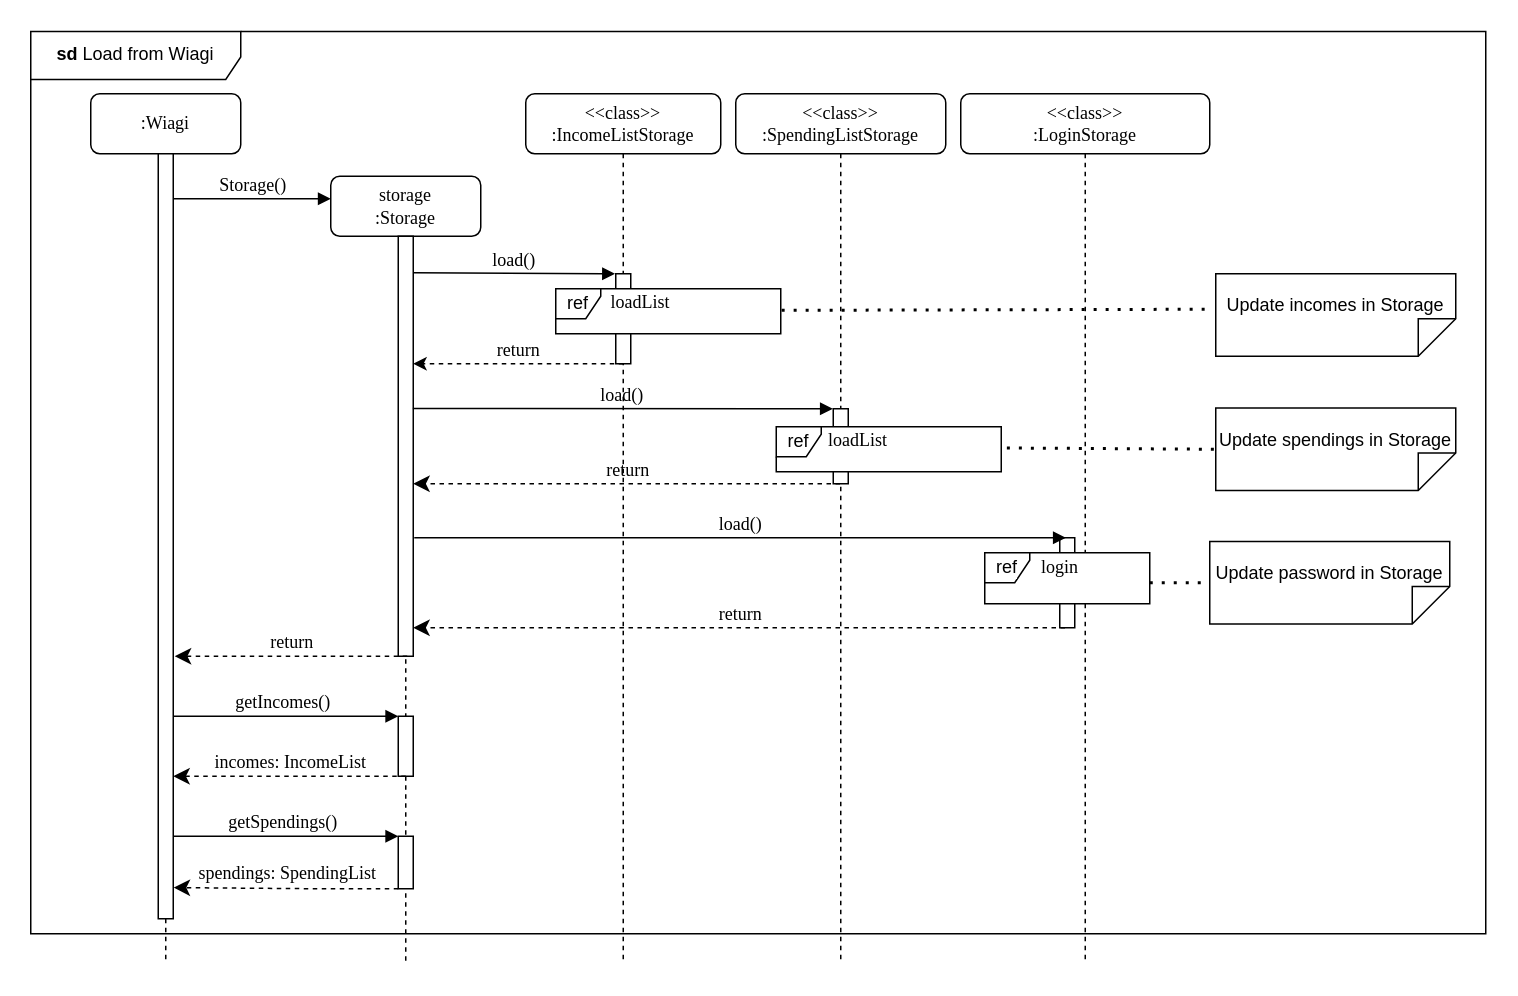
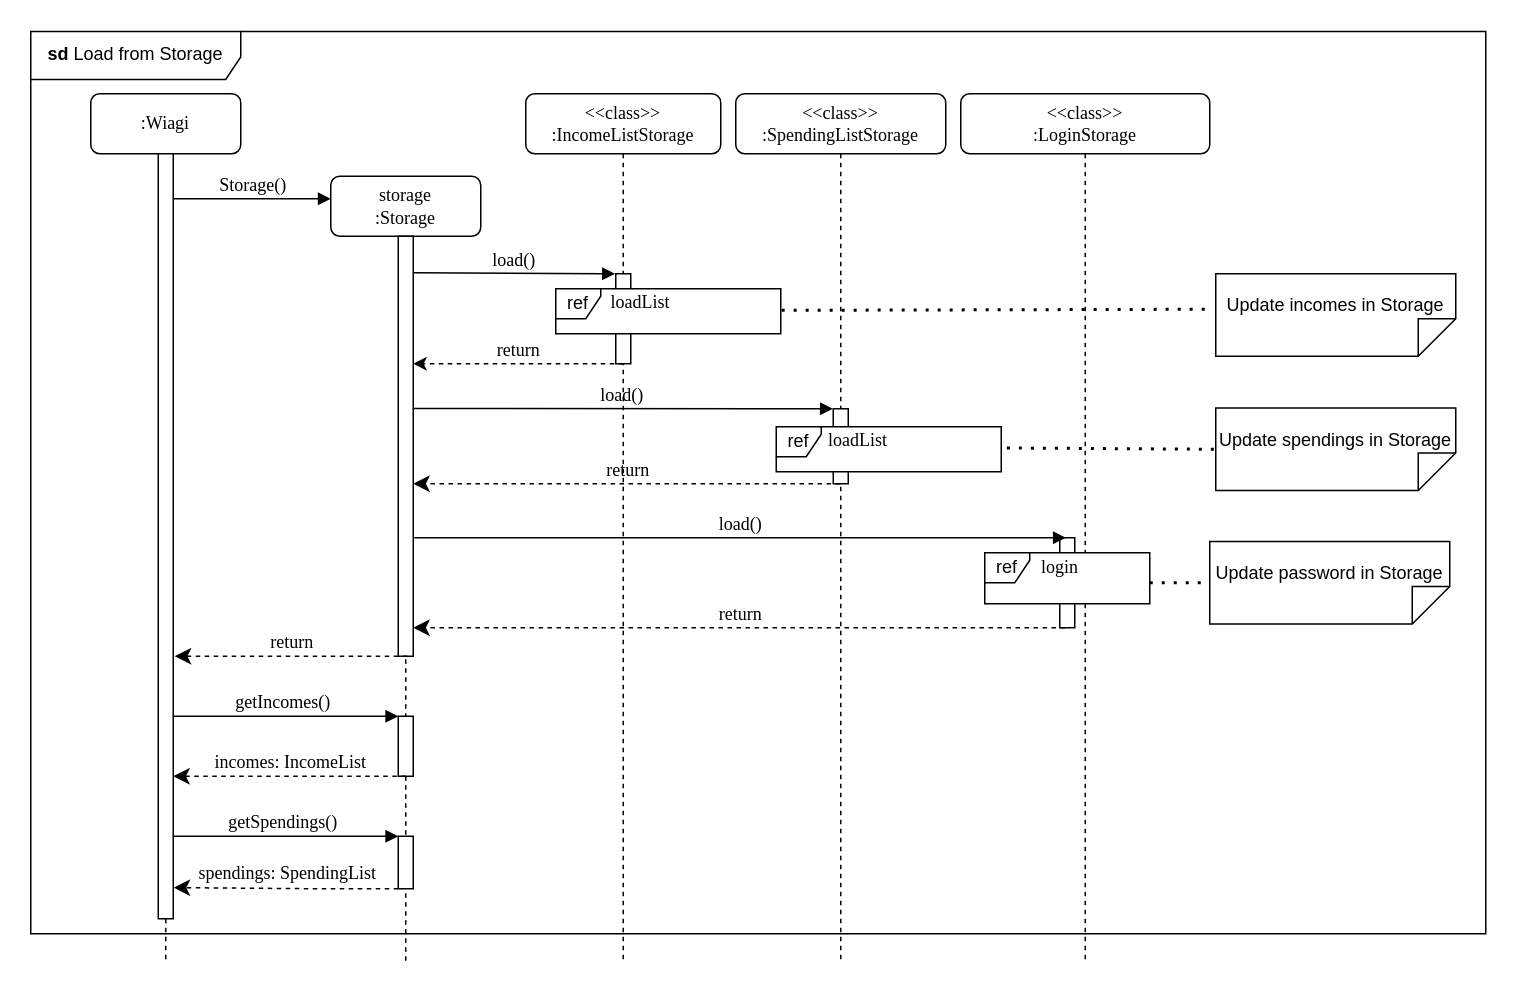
- <mxCell id="39" value="&lt;b&gt;sd&lt;/b&gt; Load from Wiagi" style="shape=umlFrame;whiteSpace=wrap;html=1;pointerEvents=0;width=140;height=32;" vertex="1" parent="1"><mxGeometry x="20" y="20.5" width="970" height="601.5" as="geometry" /></mxCell>
+ <mxCell id="39" value="&lt;b&gt;sd&lt;/b&gt; Load from Storage" style="shape=umlFrame;whiteSpace=wrap;html=1;pointerEvents=0;width=140;height=32;" vertex="1" parent="1"><mxGeometry x="20" y="20.5" width="970" height="601.5" as="geometry" /></mxCell>
